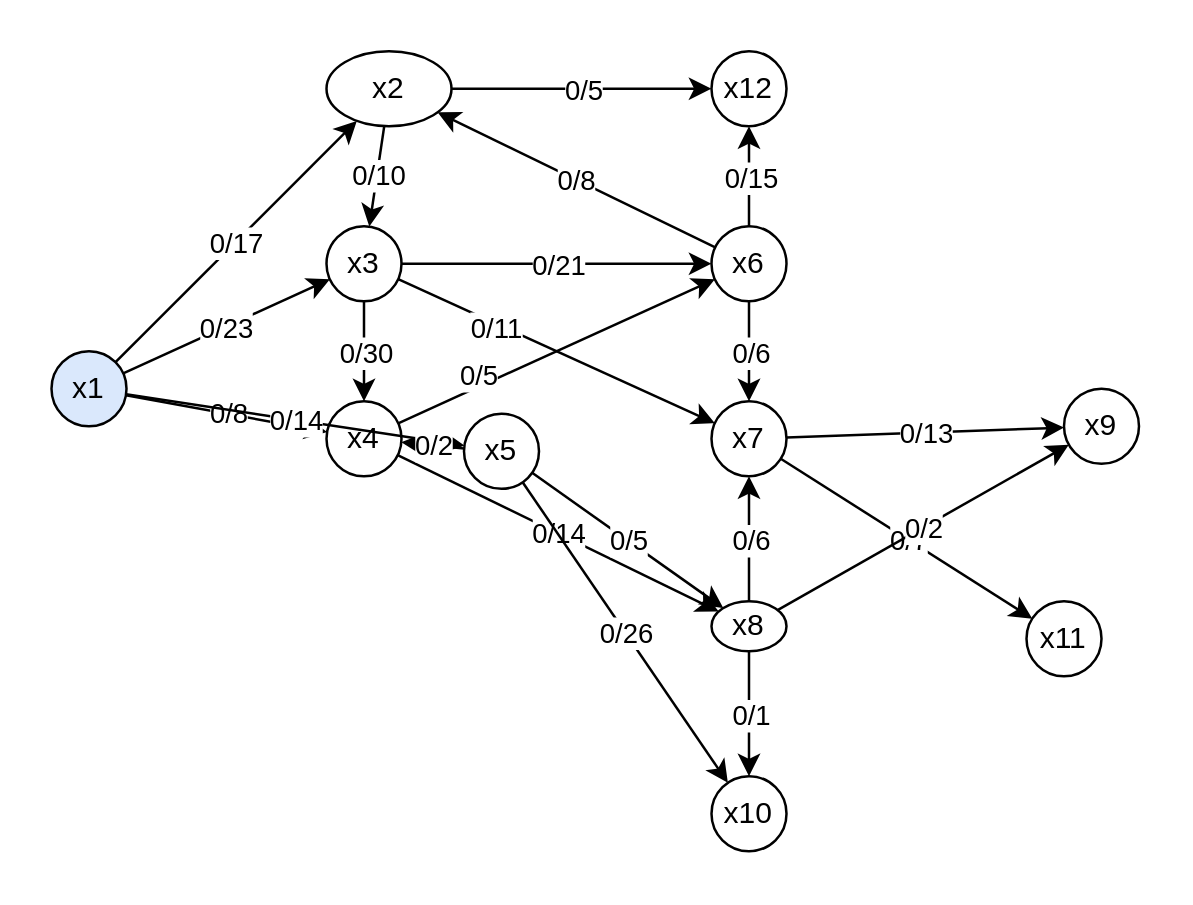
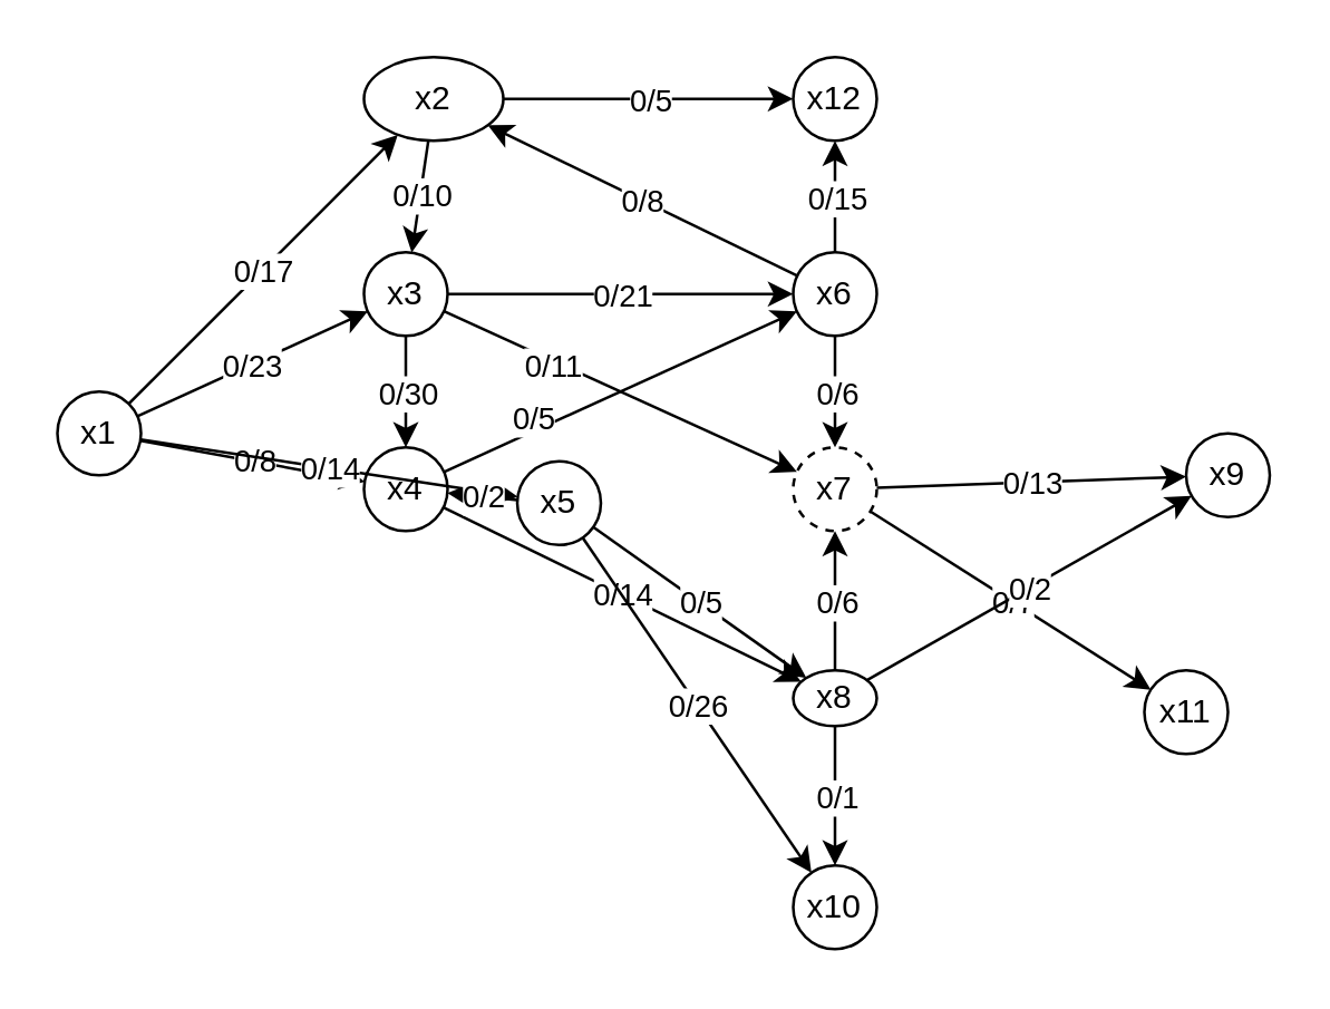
- <mxCell id="2" value="x1" style="ellipse;whiteSpace=wrap;html=1;aspect=fixed;fillColor=#dae8fc;" vertex="1" parent="1"><mxGeometry x="20" y="140" width="30" height="30" as="geometry" /></mxCell>
+ <mxCell id="2" value="x1" style="ellipse;whiteSpace=wrap;html=1;aspect=fixed;" vertex="1" parent="1"><mxGeometry x="20" y="140" width="30" height="30" as="geometry" /></mxCell>
- <mxCell id="25" value="x7" style="ellipse;whiteSpace=wrap;html=1;aspect=fixed;" vertex="1" parent="1"><mxGeometry x="284" y="160" width="30" height="30" as="geometry" /></mxCell>
+ <mxCell id="25" value="x7" style="ellipse;whiteSpace=wrap;html=1;aspect=fixed;dashed=1;" vertex="1" parent="1"><mxGeometry x="284" y="160" width="30" height="30" as="geometry" /></mxCell>
